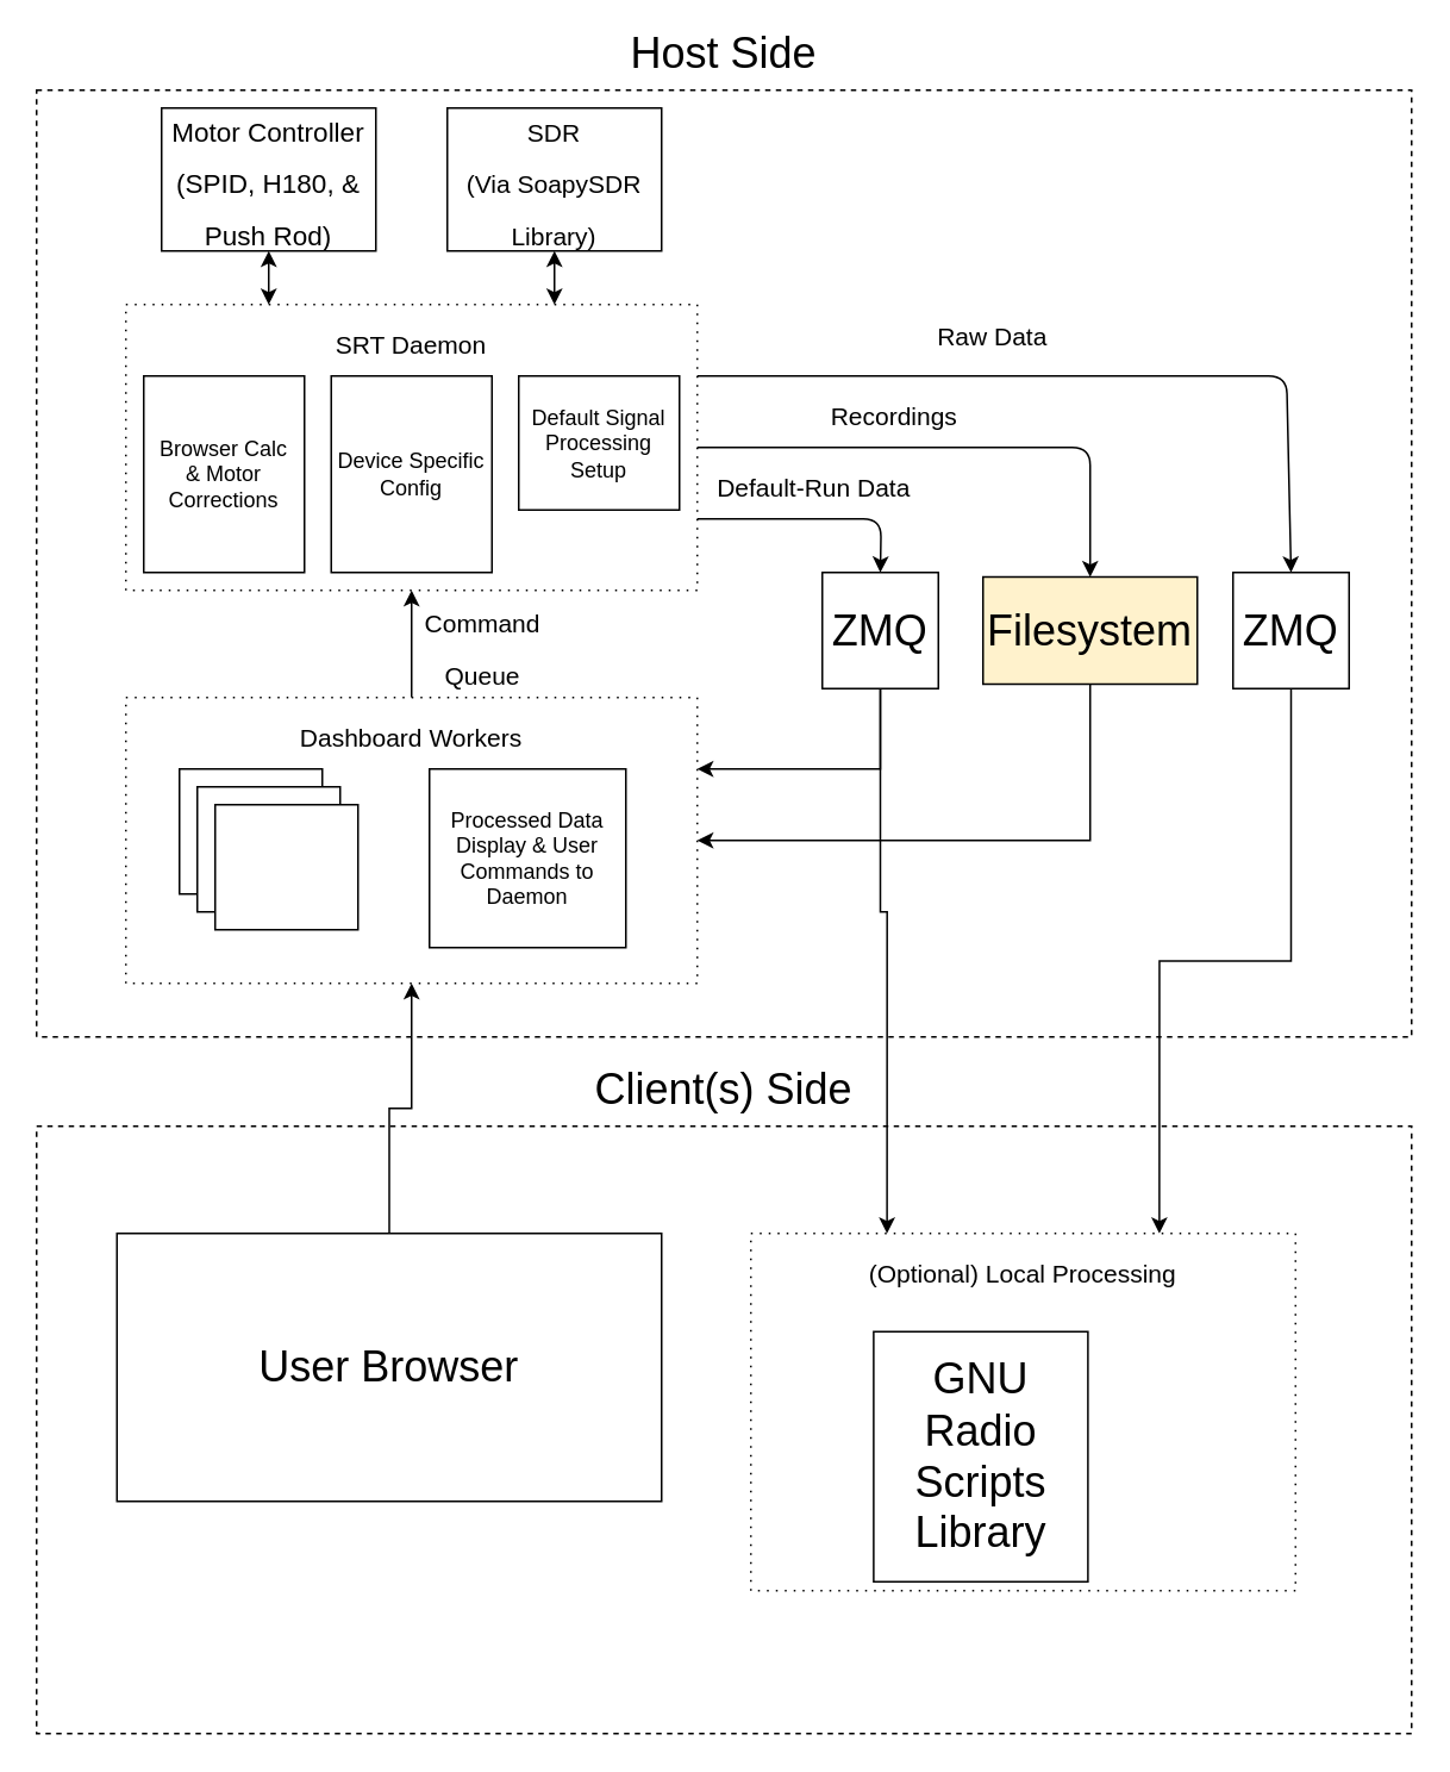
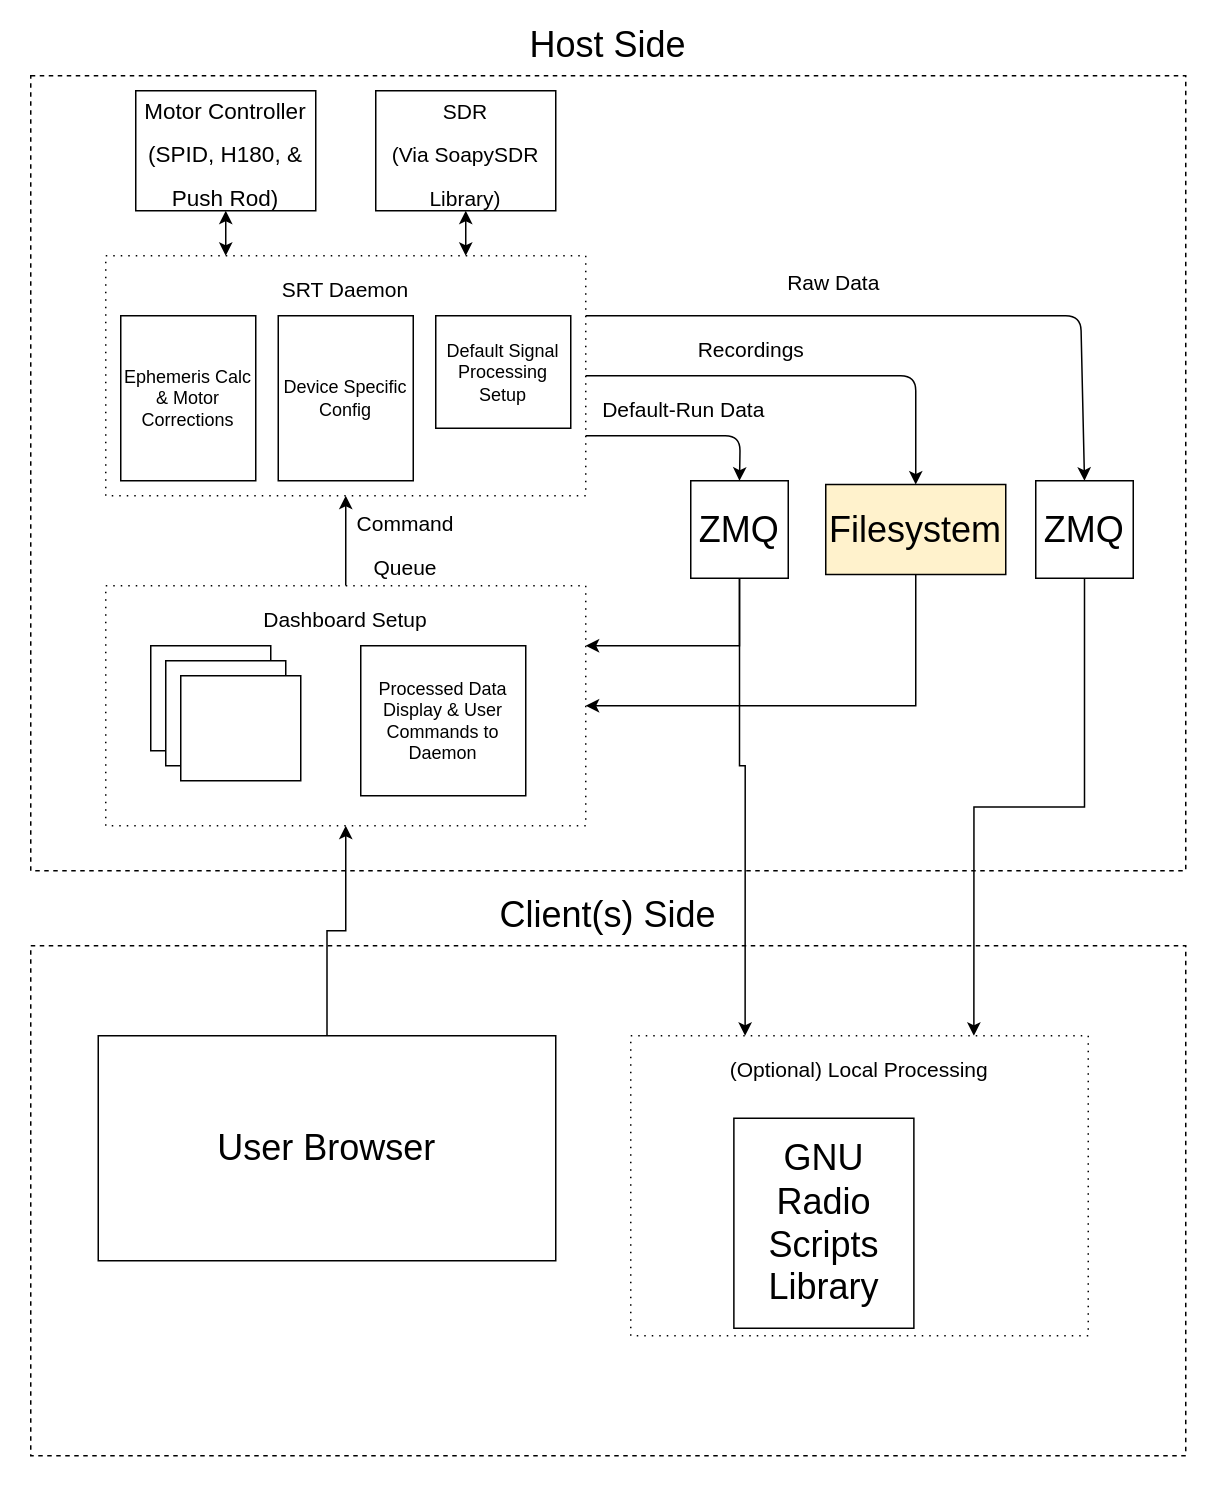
- <mxCell id="18" value="Browser Calc&lt;br&gt;&amp;amp; Motor Corrections" style="rounded=0;whiteSpace=wrap;html=1;" parent="1" vertex="1"><mxGeometry x="80" y="210" width="90" height="110" as="geometry" /></mxCell>
+ <mxCell id="18" value="Ephemeris Calc&lt;br&gt;&amp;amp; Motor Corrections" style="rounded=0;whiteSpace=wrap;html=1;" parent="1" vertex="1"><mxGeometry x="80" y="210" width="90" height="110" as="geometry" /></mxCell>
- <mxCell id="10" value="&lt;font style=&quot;font-size: 14px&quot;&gt;Dashboard Workers&lt;/font&gt;" style="text;html=1;strokeColor=none;fillColor=none;align=center;verticalAlign=middle;whiteSpace=wrap;rounded=0;dashed=1;dashPattern=1 4;fontSize=24;" parent="1" vertex="1"><mxGeometry x="155" y="400" width="150" height="20" as="geometry" /></mxCell>
+ <mxCell id="10" value="&lt;font style=&quot;font-size: 14px&quot;&gt;Dashboard Setup&lt;/font&gt;" style="text;html=1;strokeColor=none;fillColor=none;align=center;verticalAlign=middle;whiteSpace=wrap;rounded=0;dashed=1;dashPattern=1 4;fontSize=24;" parent="1" vertex="1"><mxGeometry x="155" y="400" width="150" height="20" as="geometry" /></mxCell>
